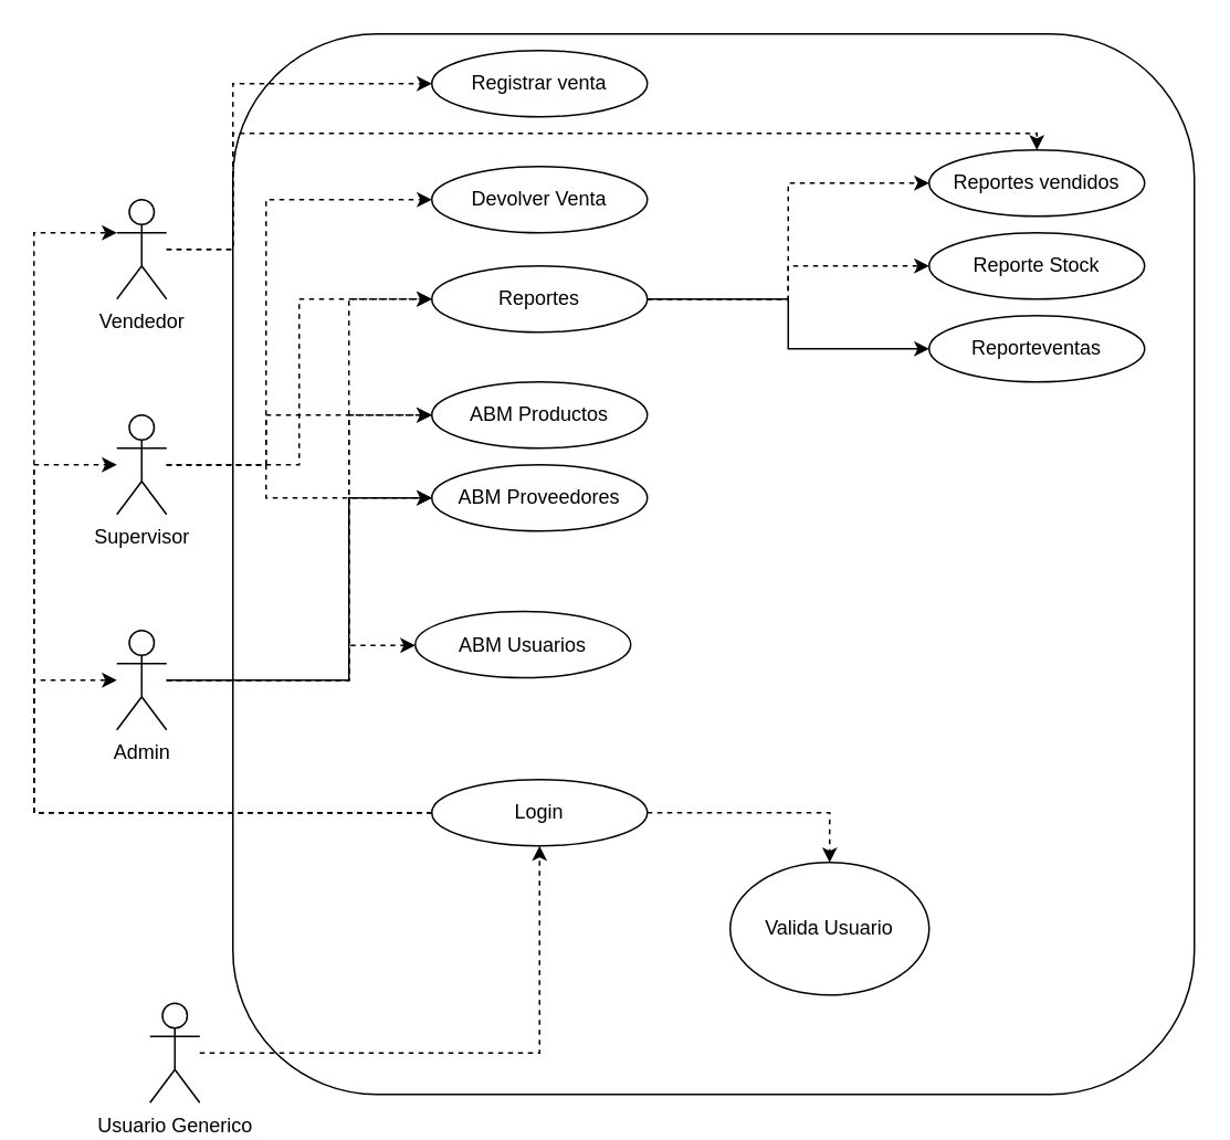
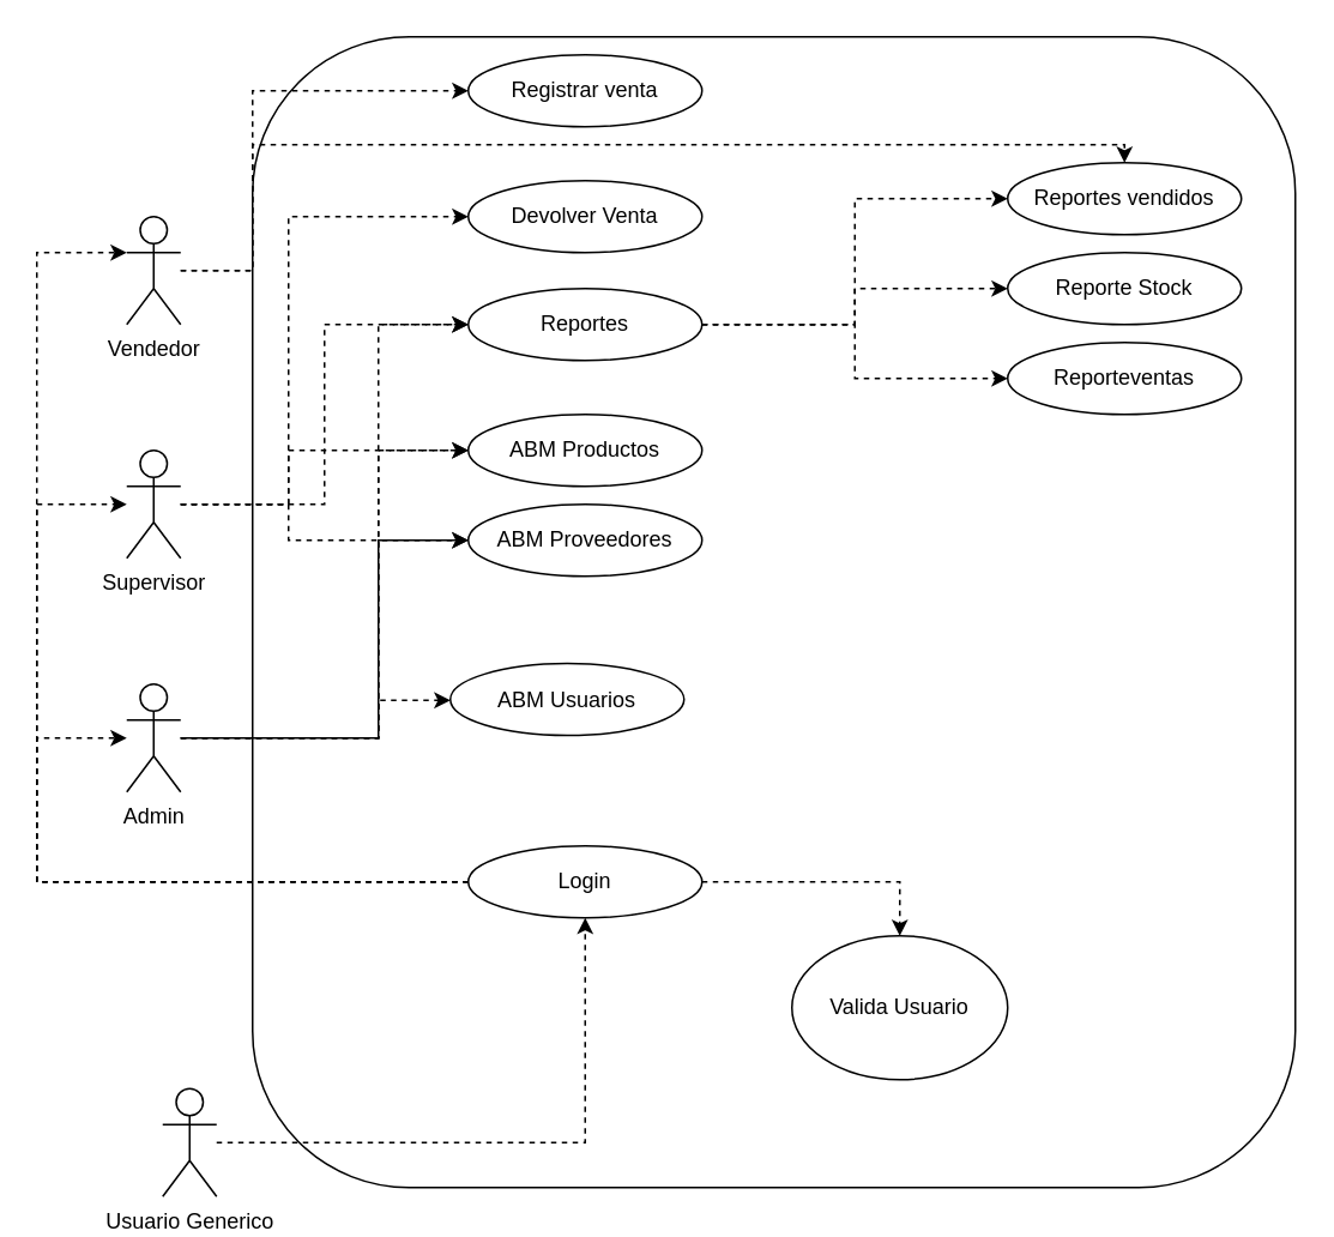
- <mxCell id="33" style="edgeStyle=orthogonalEdgeStyle;rounded=0;orthogonalLoop=1;jettySize=auto;html=1;dashed=0;" edge="1" parent="1" source="34" target="29"><mxGeometry relative="1" as="geometry" /></mxCell>
+ <mxCell id="33" style="edgeStyle=orthogonalEdgeStyle;rounded=0;orthogonalLoop=1;jettySize=auto;html=1;dashed=1;" edge="1" parent="1" source="34" target="29"><mxGeometry relative="1" as="geometry" /></mxCell>
